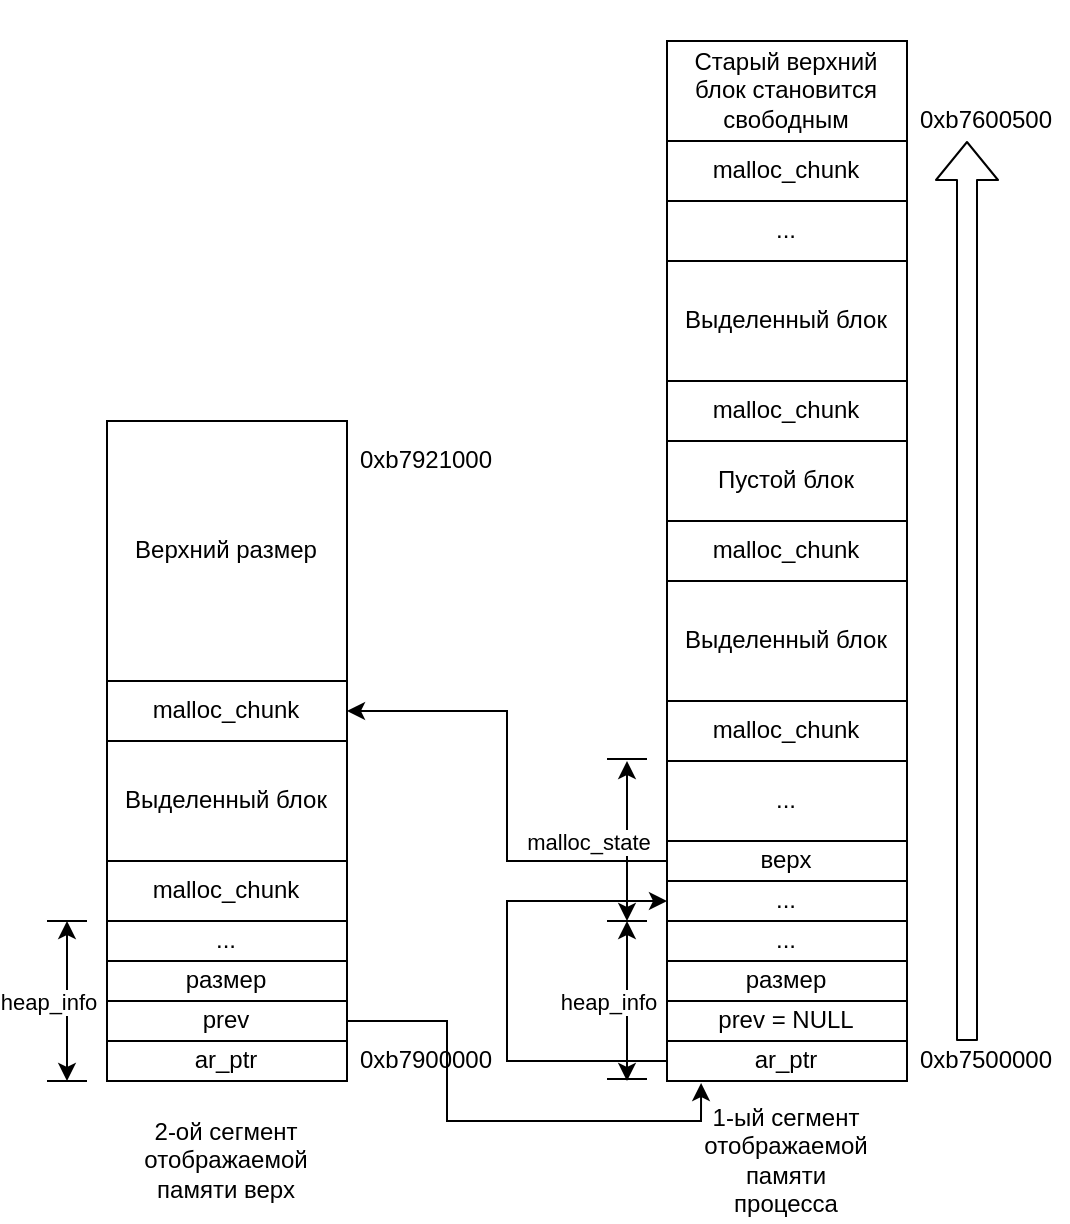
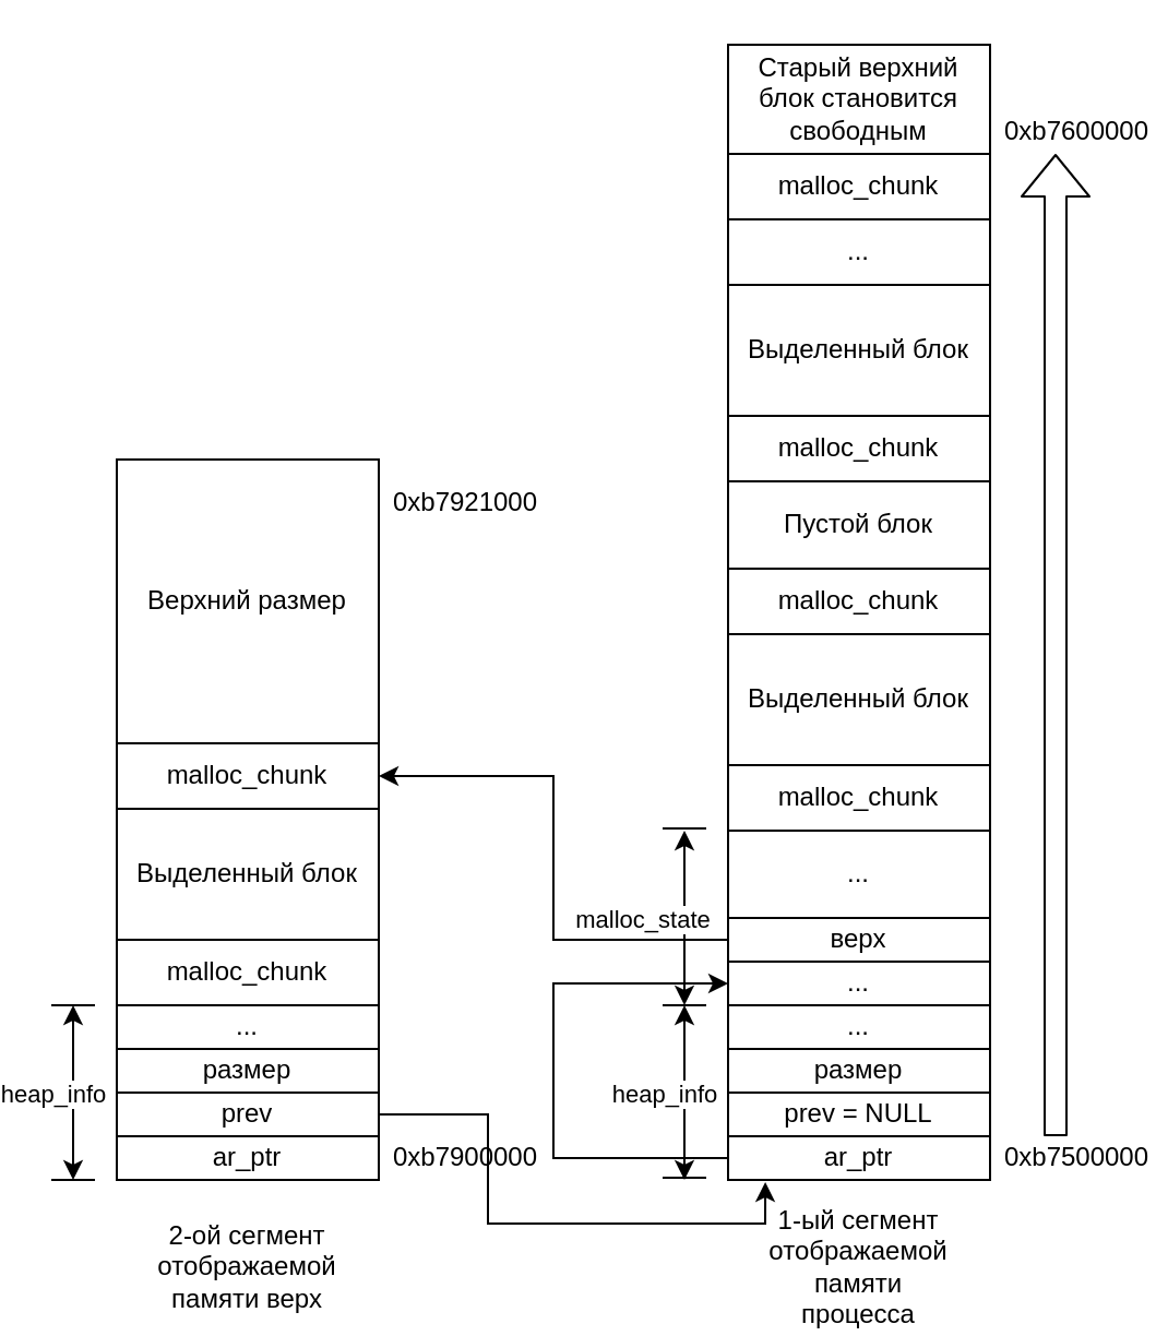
- <mxCell id="20" value="0xb7600500" style="text;html=1;strokeColor=none;fillColor=none;align=center;verticalAlign=middle;whiteSpace=wrap;rounded=0;" vertex="1" parent="1"><mxGeometry x="470" y="50" width="40" height="20" as="geometry" /></mxCell>
+ <mxCell id="20" value="0xb7600000" style="text;html=1;strokeColor=none;fillColor=none;align=center;verticalAlign=middle;whiteSpace=wrap;rounded=0;" vertex="1" parent="1"><mxGeometry x="470" y="50" width="40" height="20" as="geometry" /></mxCell>
